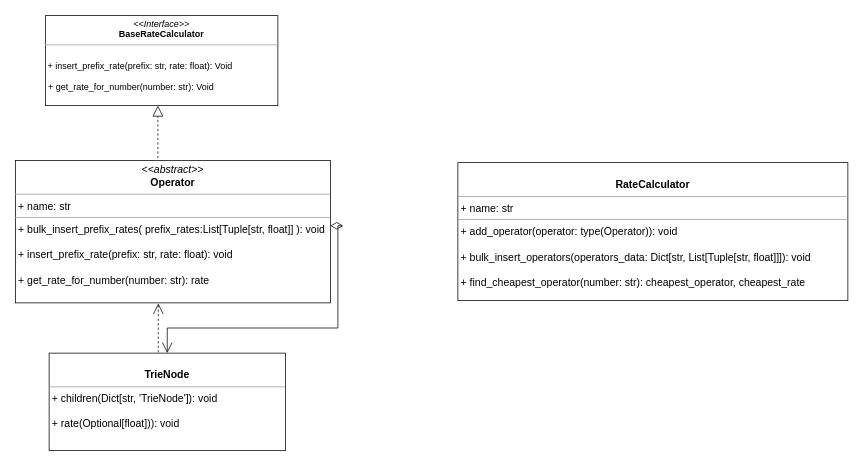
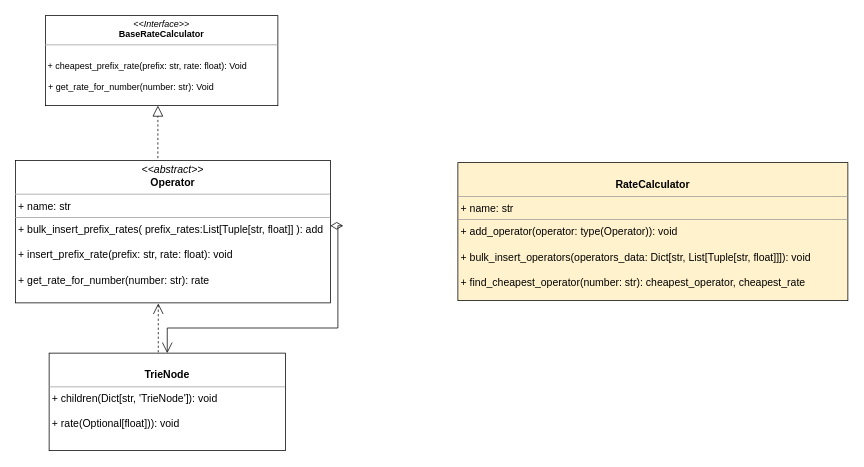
- <mxCell id="4" value="&lt;p style=&quot;margin:0px;margin-top:4px;text-align:center;&quot;&gt;&lt;i&gt;&amp;lt;&amp;lt;Interface&amp;gt;&amp;gt;&lt;/i&gt;&lt;br&gt;&lt;b&gt;BaseRateCalculator&lt;/b&gt;&lt;br&gt;&lt;/p&gt;&lt;hr size=&quot;1&quot;&gt;&lt;p style=&quot;margin:0px;margin-left:4px;&quot;&gt;&lt;br&gt;&lt;/p&gt;&amp;nbsp;+ insert_prefix_rate(prefix: str, rate: float): Void&lt;br&gt;&lt;br&gt;&lt;p style=&quot;margin:0px;margin-left:4px;&quot;&gt;+ get_rate_for_number(number: str): Void&lt;/p&gt;" style="verticalAlign=top;align=left;overflow=fill;fontSize=12;fontFamily=Helvetica;html=1;whiteSpace=wrap;" vertex="1" parent="1"><mxGeometry x="60" y="20" width="310" height="120" as="geometry" /></mxCell>
+ <mxCell id="4" value="&lt;p style=&quot;margin:0px;margin-top:4px;text-align:center;&quot;&gt;&lt;i&gt;&amp;lt;&amp;lt;Interface&amp;gt;&amp;gt;&lt;/i&gt;&lt;br&gt;&lt;b&gt;BaseRateCalculator&lt;/b&gt;&lt;br&gt;&lt;/p&gt;&lt;hr size=&quot;1&quot;&gt;&lt;p style=&quot;margin:0px;margin-left:4px;&quot;&gt;&lt;br&gt;&lt;/p&gt;&amp;nbsp;+ cheapest_prefix_rate(prefix: str, rate: float): Void&lt;br&gt;&lt;br&gt;&lt;p style=&quot;margin:0px;margin-left:4px;&quot;&gt;+ get_rate_for_number(number: str): Void&lt;/p&gt;" style="verticalAlign=top;align=left;overflow=fill;fontSize=12;fontFamily=Helvetica;html=1;whiteSpace=wrap;" vertex="1" parent="1"><mxGeometry x="60" y="20" width="310" height="120" as="geometry" /></mxCell>
- <mxCell id="2" value="&lt;p style=&quot;margin: 4px 0px 0px; text-align: center; font-size: 14px;&quot;&gt;&lt;font style=&quot;font-size: 14px;&quot;&gt;&lt;i style=&quot;&quot;&gt;&amp;lt;&amp;lt;abstract&amp;gt;&amp;gt;&lt;/i&gt;&lt;br&gt;&lt;b style=&quot;&quot;&gt;Operator&lt;/b&gt;&lt;/font&gt;&lt;/p&gt;&lt;hr style=&quot;font-size: 14px;&quot; size=&quot;1&quot;&gt;&lt;p style=&quot;margin: 0px 0px 0px 4px; font-size: 14px;&quot;&gt;&lt;font style=&quot;font-size: 14px;&quot;&gt;+ name: str&lt;/font&gt;&lt;/p&gt;&lt;hr style=&quot;font-size: 14px;&quot; size=&quot;1&quot;&gt;&lt;p style=&quot;margin: 0px 0px 0px 4px; font-size: 14px;&quot;&gt;&lt;font style=&quot;font-size: 14px;&quot;&gt;+&amp;nbsp;bulk_insert_prefix_rates&lt;span style=&quot;background-color: initial;&quot;&gt;( prefix_rates:List[Tuple[str, float]] ): void&lt;/span&gt;&lt;/font&gt;&lt;/p&gt;&lt;p style=&quot;margin: 0px 0px 0px 4px; font-size: 14px;&quot;&gt;&lt;font style=&quot;font-size: 14px;&quot;&gt;&lt;span style=&quot;background-color: initial;&quot;&gt;&lt;br&gt;+&amp;nbsp;&lt;/span&gt;insert_prefix_rate(prefix: str, rate: float): void&lt;br&gt;&lt;br&gt;&lt;/font&gt;&lt;/p&gt;&lt;p style=&quot;margin: 0px 0px 0px 4px; font-size: 14px;&quot;&gt;&lt;font style=&quot;font-size: 14px;&quot;&gt;+&amp;nbsp;get_rate_for_number(number: str): rate&lt;/font&gt;&lt;/p&gt;&lt;p style=&quot;margin: 0px 0px 0px 4px; font-size: 14px;&quot;&gt;&lt;br&gt;&lt;/p&gt;" style="verticalAlign=top;align=left;overflow=fill;fontSize=12;fontFamily=Helvetica;html=1;whiteSpace=wrap;" vertex="1" parent="1"><mxGeometry x="20" y="213" width="420" height="190" as="geometry" /></mxCell>
+ <mxCell id="2" value="&lt;p style=&quot;margin: 4px 0px 0px; text-align: center; font-size: 14px;&quot;&gt;&lt;font style=&quot;font-size: 14px;&quot;&gt;&lt;i style=&quot;&quot;&gt;&amp;lt;&amp;lt;abstract&amp;gt;&amp;gt;&lt;/i&gt;&lt;br&gt;&lt;b style=&quot;&quot;&gt;Operator&lt;/b&gt;&lt;/font&gt;&lt;/p&gt;&lt;hr style=&quot;font-size: 14px;&quot; size=&quot;1&quot;&gt;&lt;p style=&quot;margin: 0px 0px 0px 4px; font-size: 14px;&quot;&gt;&lt;font style=&quot;font-size: 14px;&quot;&gt;+ name: str&lt;/font&gt;&lt;/p&gt;&lt;hr style=&quot;font-size: 14px;&quot; size=&quot;1&quot;&gt;&lt;p style=&quot;margin: 0px 0px 0px 4px; font-size: 14px;&quot;&gt;&lt;font style=&quot;font-size: 14px;&quot;&gt;+&amp;nbsp;bulk_insert_prefix_rates&lt;span style=&quot;background-color: initial;&quot;&gt;( prefix_rates:List[Tuple[str, float]] ): add&lt;/span&gt;&lt;/font&gt;&lt;/p&gt;&lt;p style=&quot;margin: 0px 0px 0px 4px; font-size: 14px;&quot;&gt;&lt;font style=&quot;font-size: 14px;&quot;&gt;&lt;span style=&quot;background-color: initial;&quot;&gt;&lt;br&gt;+&amp;nbsp;&lt;/span&gt;insert_prefix_rate(prefix: str, rate: float): void&lt;br&gt;&lt;br&gt;&lt;/font&gt;&lt;/p&gt;&lt;p style=&quot;margin: 0px 0px 0px 4px; font-size: 14px;&quot;&gt;&lt;font style=&quot;font-size: 14px;&quot;&gt;+&amp;nbsp;get_rate_for_number(number: str): rate&lt;/font&gt;&lt;/p&gt;&lt;p style=&quot;margin: 0px 0px 0px 4px; font-size: 14px;&quot;&gt;&lt;br&gt;&lt;/p&gt;" style="verticalAlign=top;align=left;overflow=fill;fontSize=12;fontFamily=Helvetica;html=1;whiteSpace=wrap;" vertex="1" parent="1"><mxGeometry x="20" y="213" width="420" height="190" as="geometry" /></mxCell>
- <mxCell id="3" value="&lt;p style=&quot;margin: 4px 0px 0px; text-align: center; font-size: 14px;&quot;&gt;&lt;font style=&quot;font-size: 14px;&quot;&gt;&lt;br&gt;&lt;b style=&quot;&quot;&gt;RateCalculator&lt;/b&gt;&lt;/font&gt;&lt;/p&gt;&lt;hr style=&quot;font-size: 14px;&quot; size=&quot;1&quot;&gt;&lt;p style=&quot;margin: 0px 0px 0px 4px; font-size: 14px;&quot;&gt;&lt;font style=&quot;font-size: 14px;&quot;&gt;+ name: str&lt;/font&gt;&lt;/p&gt;&lt;hr style=&quot;font-size: 14px;&quot; size=&quot;1&quot;&gt;&lt;p style=&quot;margin: 0px 0px 0px 4px; font-size: 14px;&quot;&gt;&lt;font style=&quot;font-size: 14px;&quot;&gt;+&amp;nbsp;add_operator(operator: type(Operator)): void&lt;/font&gt;&lt;/p&gt;&lt;p style=&quot;margin: 0px 0px 0px 4px; font-size: 14px;&quot;&gt;&lt;font style=&quot;font-size: 14px;&quot;&gt;&lt;span style=&quot;background-color: initial;&quot;&gt;&lt;br&gt;+&amp;nbsp;&lt;/span&gt;bulk_insert_operators&lt;span style=&quot;background-color: initial;&quot;&gt;(operators_data: Dict[str, List[Tuple[str, float]]]): void&lt;/span&gt;&lt;/font&gt;&lt;/p&gt;&lt;p style=&quot;margin: 0px 0px 0px 4px; font-size: 14px;&quot;&gt;&lt;font style=&quot;font-size: 14px;&quot;&gt;&lt;span style=&quot;background-color: initial;&quot;&gt;&lt;br&gt;&lt;/span&gt;&lt;/font&gt;&lt;/p&gt;&lt;p style=&quot;margin: 0px 0px 0px 4px; font-size: 14px;&quot;&gt;&lt;font style=&quot;font-size: 14px;&quot;&gt;+ find_cheapest_operator(number: str): cheapest_operator, cheapest_rate&lt;/font&gt;&lt;/p&gt;&lt;p style=&quot;margin: 0px 0px 0px 4px; font-size: 14px;&quot;&gt;&lt;br&gt;&lt;/p&gt;" style="verticalAlign=top;align=left;overflow=fill;fontSize=12;fontFamily=Helvetica;html=1;whiteSpace=wrap;" vertex="1" parent="1"><mxGeometry x="610" y="216" width="520" height="184" as="geometry" /></mxCell>
+ <mxCell id="3" value="&lt;p style=&quot;margin: 4px 0px 0px; text-align: center; font-size: 14px;&quot;&gt;&lt;font style=&quot;font-size: 14px;&quot;&gt;&lt;br&gt;&lt;b style=&quot;&quot;&gt;RateCalculator&lt;/b&gt;&lt;/font&gt;&lt;/p&gt;&lt;hr style=&quot;font-size: 14px;&quot; size=&quot;1&quot;&gt;&lt;p style=&quot;margin: 0px 0px 0px 4px; font-size: 14px;&quot;&gt;&lt;font style=&quot;font-size: 14px;&quot;&gt;+ name: str&lt;/font&gt;&lt;/p&gt;&lt;hr style=&quot;font-size: 14px;&quot; size=&quot;1&quot;&gt;&lt;p style=&quot;margin: 0px 0px 0px 4px; font-size: 14px;&quot;&gt;&lt;font style=&quot;font-size: 14px;&quot;&gt;+&amp;nbsp;add_operator(operator: type(Operator)): void&lt;/font&gt;&lt;/p&gt;&lt;p style=&quot;margin: 0px 0px 0px 4px; font-size: 14px;&quot;&gt;&lt;font style=&quot;font-size: 14px;&quot;&gt;&lt;span style=&quot;background-color: initial;&quot;&gt;&lt;br&gt;+&amp;nbsp;&lt;/span&gt;bulk_insert_operators&lt;span style=&quot;background-color: initial;&quot;&gt;(operators_data: Dict[str, List[Tuple[str, float]]]): void&lt;/span&gt;&lt;/font&gt;&lt;/p&gt;&lt;p style=&quot;margin: 0px 0px 0px 4px; font-size: 14px;&quot;&gt;&lt;font style=&quot;font-size: 14px;&quot;&gt;&lt;span style=&quot;background-color: initial;&quot;&gt;&lt;br&gt;&lt;/span&gt;&lt;/font&gt;&lt;/p&gt;&lt;p style=&quot;margin: 0px 0px 0px 4px; font-size: 14px;&quot;&gt;&lt;font style=&quot;font-size: 14px;&quot;&gt;+ find_cheapest_operator(number: str): cheapest_operator, cheapest_rate&lt;/font&gt;&lt;/p&gt;&lt;p style=&quot;margin: 0px 0px 0px 4px; font-size: 14px;&quot;&gt;&lt;br&gt;&lt;/p&gt;" style="verticalAlign=top;align=left;overflow=fill;fontSize=12;fontFamily=Helvetica;html=1;whiteSpace=wrap;fillColor=#fff2cc;" vertex="1" parent="1"><mxGeometry x="610" y="216" width="520" height="184" as="geometry" /></mxCell>
